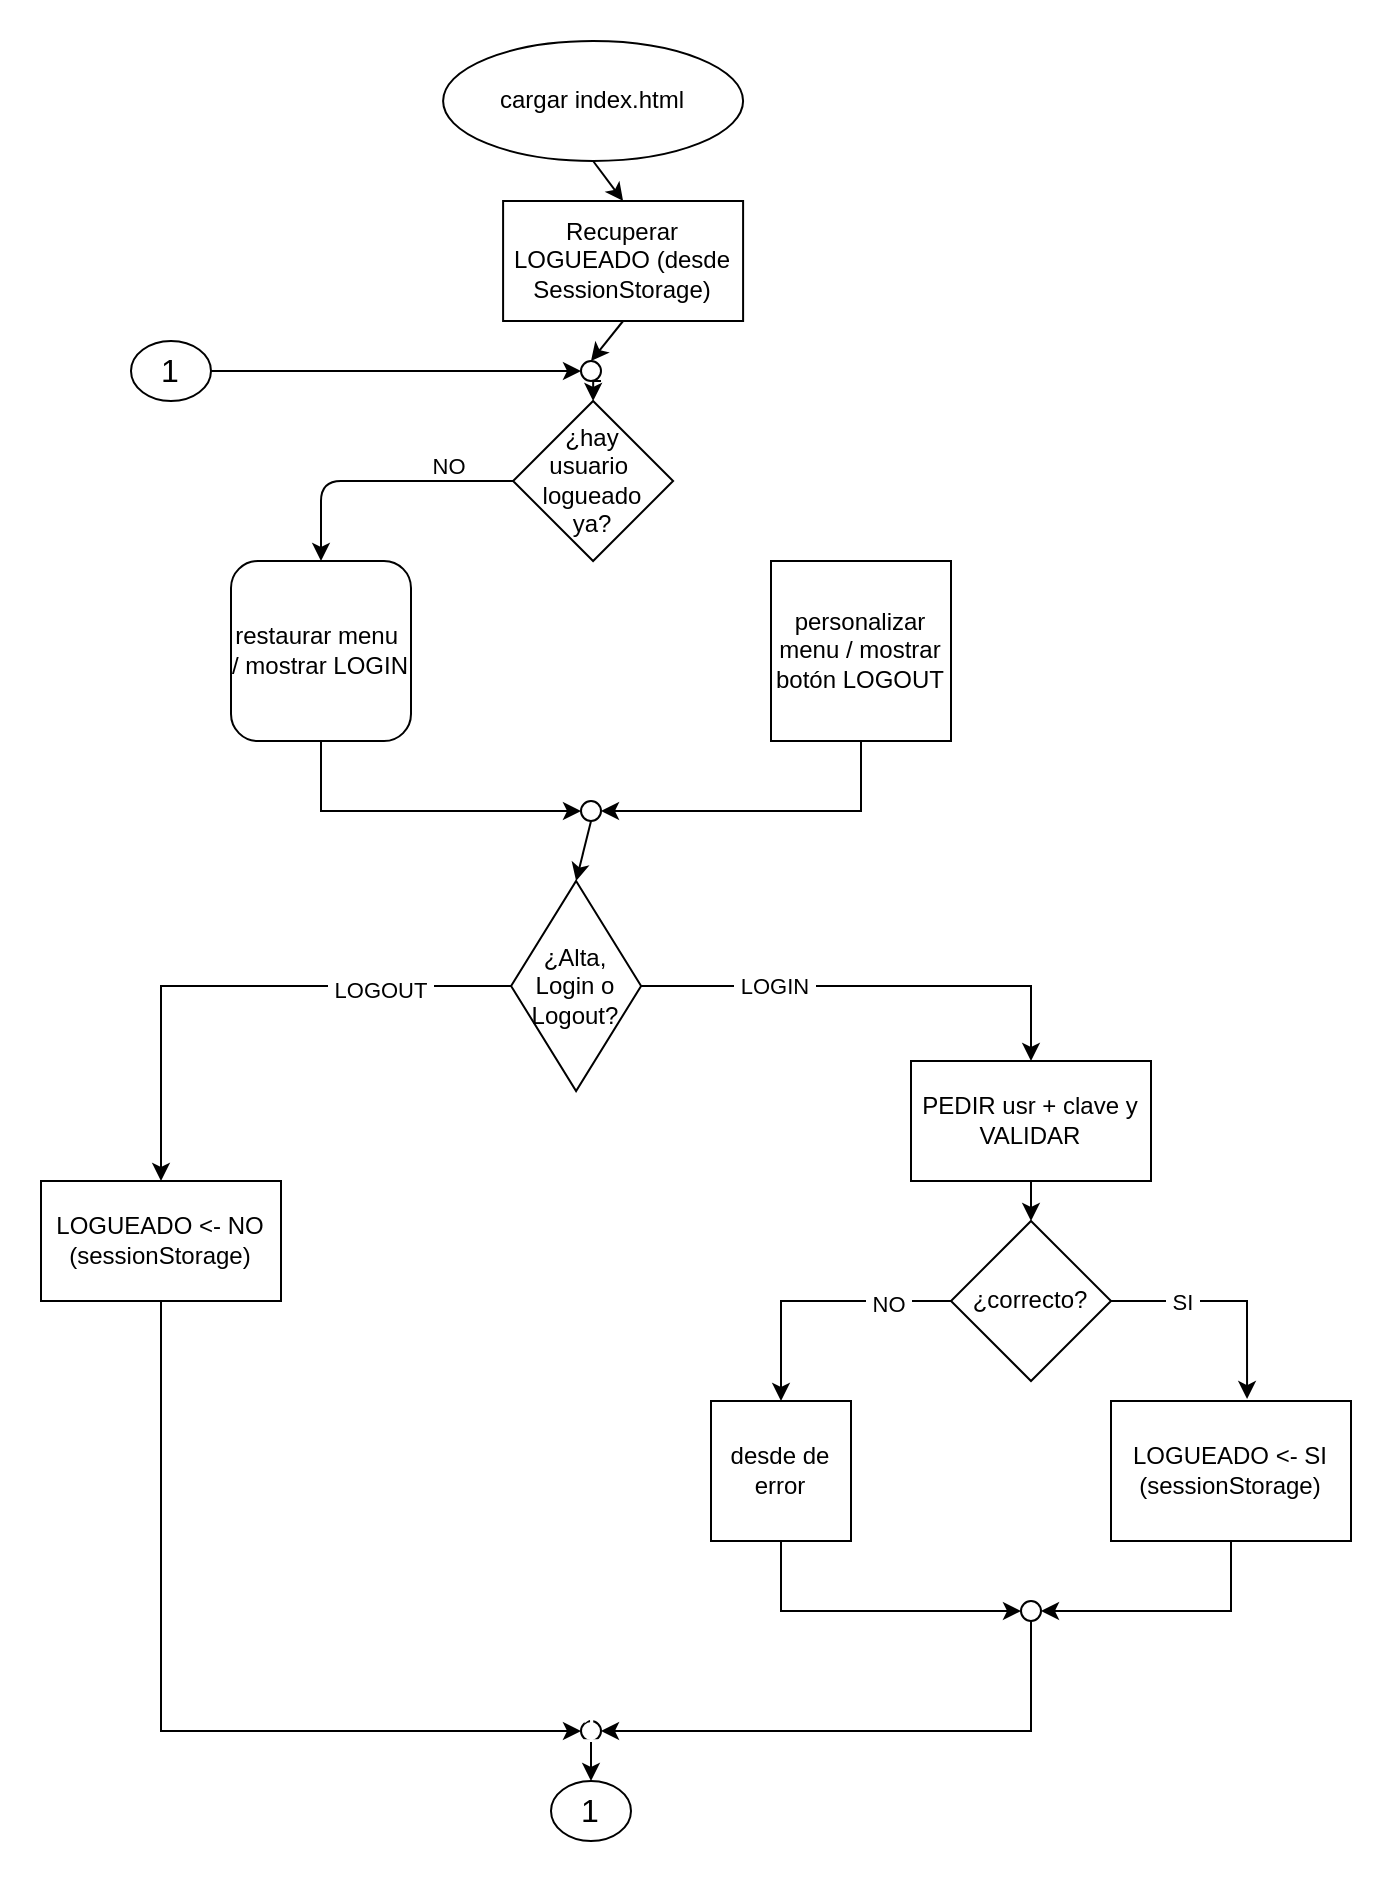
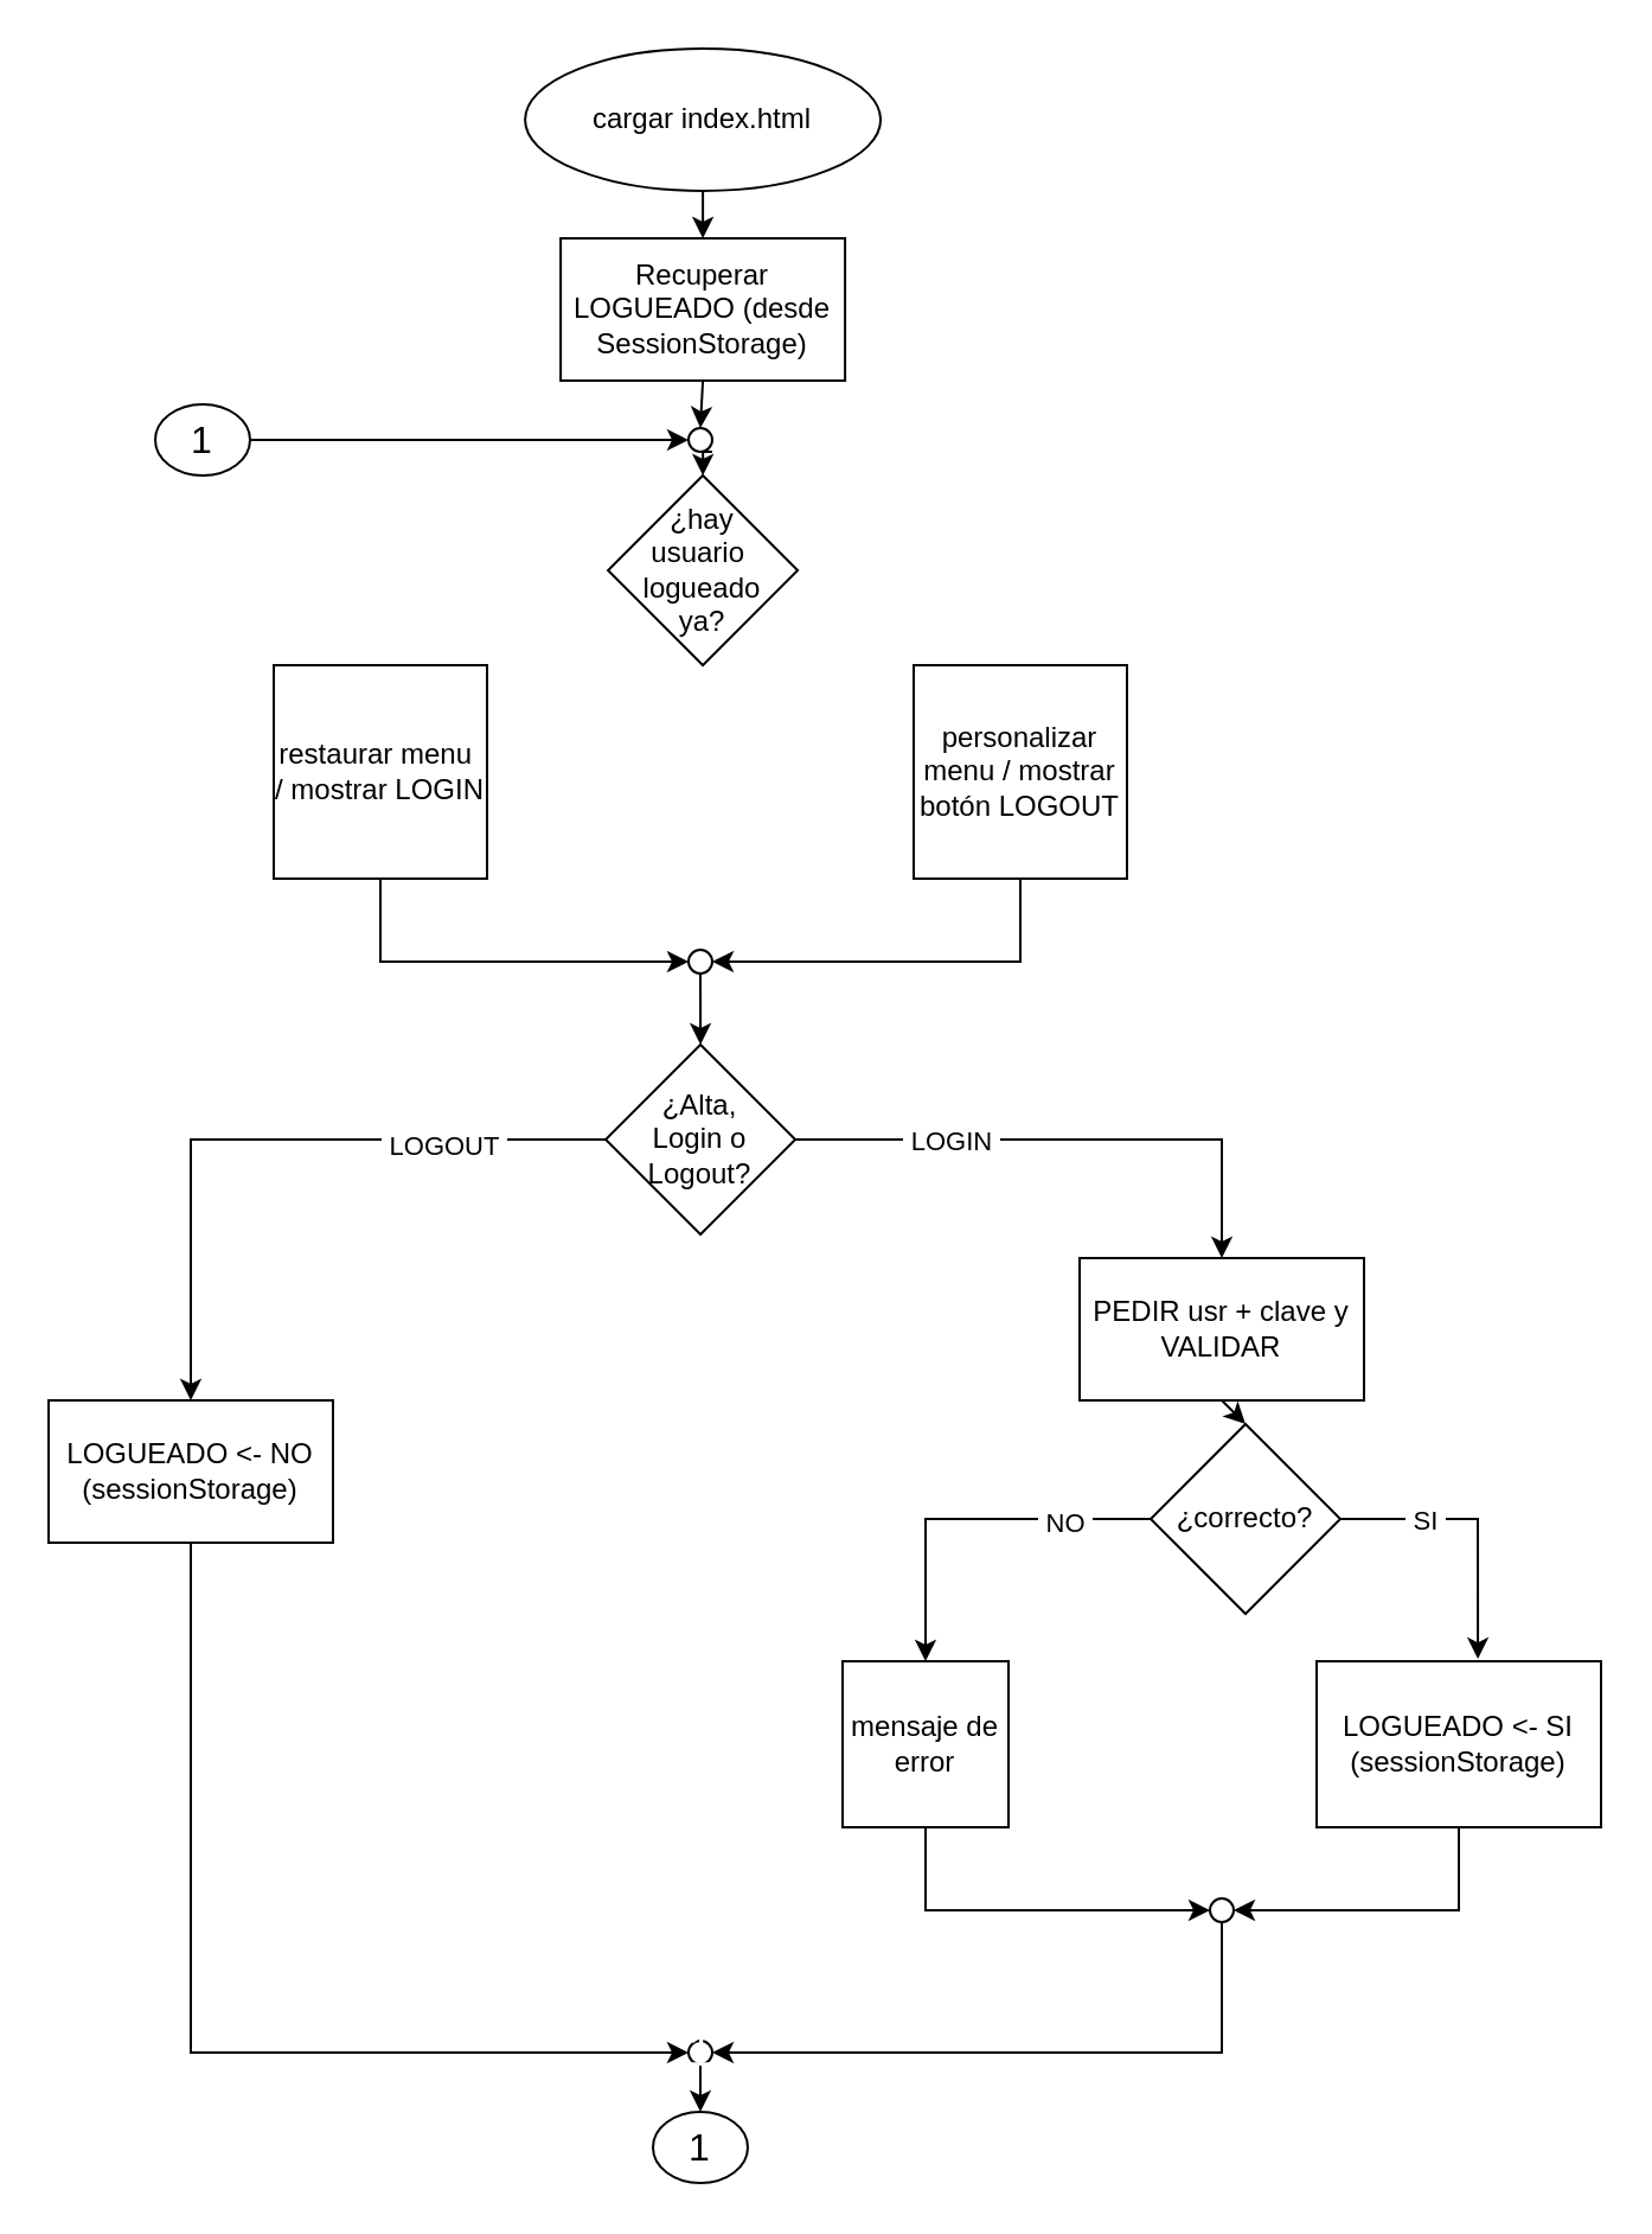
- <mxCell id="28" value="Recuperar LOGUEADO (desde SessionStorage)" style="rounded=0;whiteSpace=wrap;html=1;" parent="1" vertex="1"><mxGeometry x="251.05" y="100" width="120" height="60" as="geometry" /></mxCell>
+ <mxCell id="28" value="Recuperar LOGUEADO (desde SessionStorage)" style="rounded=0;whiteSpace=wrap;html=1;" parent="1" vertex="1"><mxGeometry x="236.05" y="100" width="120" height="60" as="geometry" /></mxCell>
- <mxCell id="26" value="" style="endArrow=classic;html=1;entryX=0.5;entryY=0;entryDx=0;entryDy=0;exitX=0;exitY=0.5;exitDx=0;exitDy=0;" parent="1" source="21" target="25" edge="1"><mxGeometry width="50" height="50" relative="1" as="geometry"><mxPoint x="265" y="178" as="sourcePoint" /><mxPoint x="342.56" y="250.5" as="targetPoint" /><Array as="points"><mxPoint x="160" y="240" /></Array></mxGeometry></mxCell>
- <mxCell id="27" value="NO" style="edgeLabel;html=1;align=center;verticalAlign=middle;resizable=0;points=[];" parent="26" vertex="1" connectable="0"><mxGeometry x="-0.52" y="2" relative="1" as="geometry"><mxPoint y="-10" as="offset" /></mxGeometry></mxCell>
- <mxCell id="25" value="restaurar menu&amp;nbsp; / mostrar LOGIN" style="whiteSpace=wrap;html=1;aspect=fixed;rounded=1;" parent="1" vertex="1"><mxGeometry x="115" y="280" width="90" height="90" as="geometry" /></mxCell>
+ <mxCell id="25" value="restaurar menu&amp;nbsp; / mostrar LOGIN" style="whiteSpace=wrap;html=1;aspect=fixed;" parent="1" vertex="1"><mxGeometry x="115" y="280" width="90" height="90" as="geometry" /></mxCell>
- <mxCell id="7" value="¿Alta,&lt;br&gt;Login o&lt;br&gt;Logout?" style="rhombus;whiteSpace=wrap;html=1;" parent="1" vertex="1"><mxGeometry x="255.05" y="440" width="65" height="105" as="geometry" /></mxCell>
+ <mxCell id="7" value="¿Alta,&lt;br&gt;Login o&lt;br&gt;Logout?" style="rhombus;whiteSpace=wrap;html=1;" parent="1" vertex="1"><mxGeometry x="255.05" y="440" width="80" height="80" as="geometry" /></mxCell>
- <mxCell id="13" value="¿correcto?" style="rhombus;whiteSpace=wrap;html=1;" parent="1" vertex="1"><mxGeometry x="475" y="610" width="80" height="80" as="geometry" /></mxCell>
+ <mxCell id="13" value="¿correcto?" style="rhombus;whiteSpace=wrap;html=1;" parent="1" vertex="1"><mxGeometry x="485" y="600" width="80" height="80" as="geometry" /></mxCell>
- <mxCell id="15" value="desde de error" style="whiteSpace=wrap;html=1;aspect=fixed;" parent="1" vertex="1"><mxGeometry x="355" y="700" width="70" height="70" as="geometry" /></mxCell>
+ <mxCell id="15" value="mensaje de error" style="whiteSpace=wrap;html=1;aspect=fixed;" parent="1" vertex="1"><mxGeometry x="355" y="700" width="70" height="70" as="geometry" /></mxCell>
